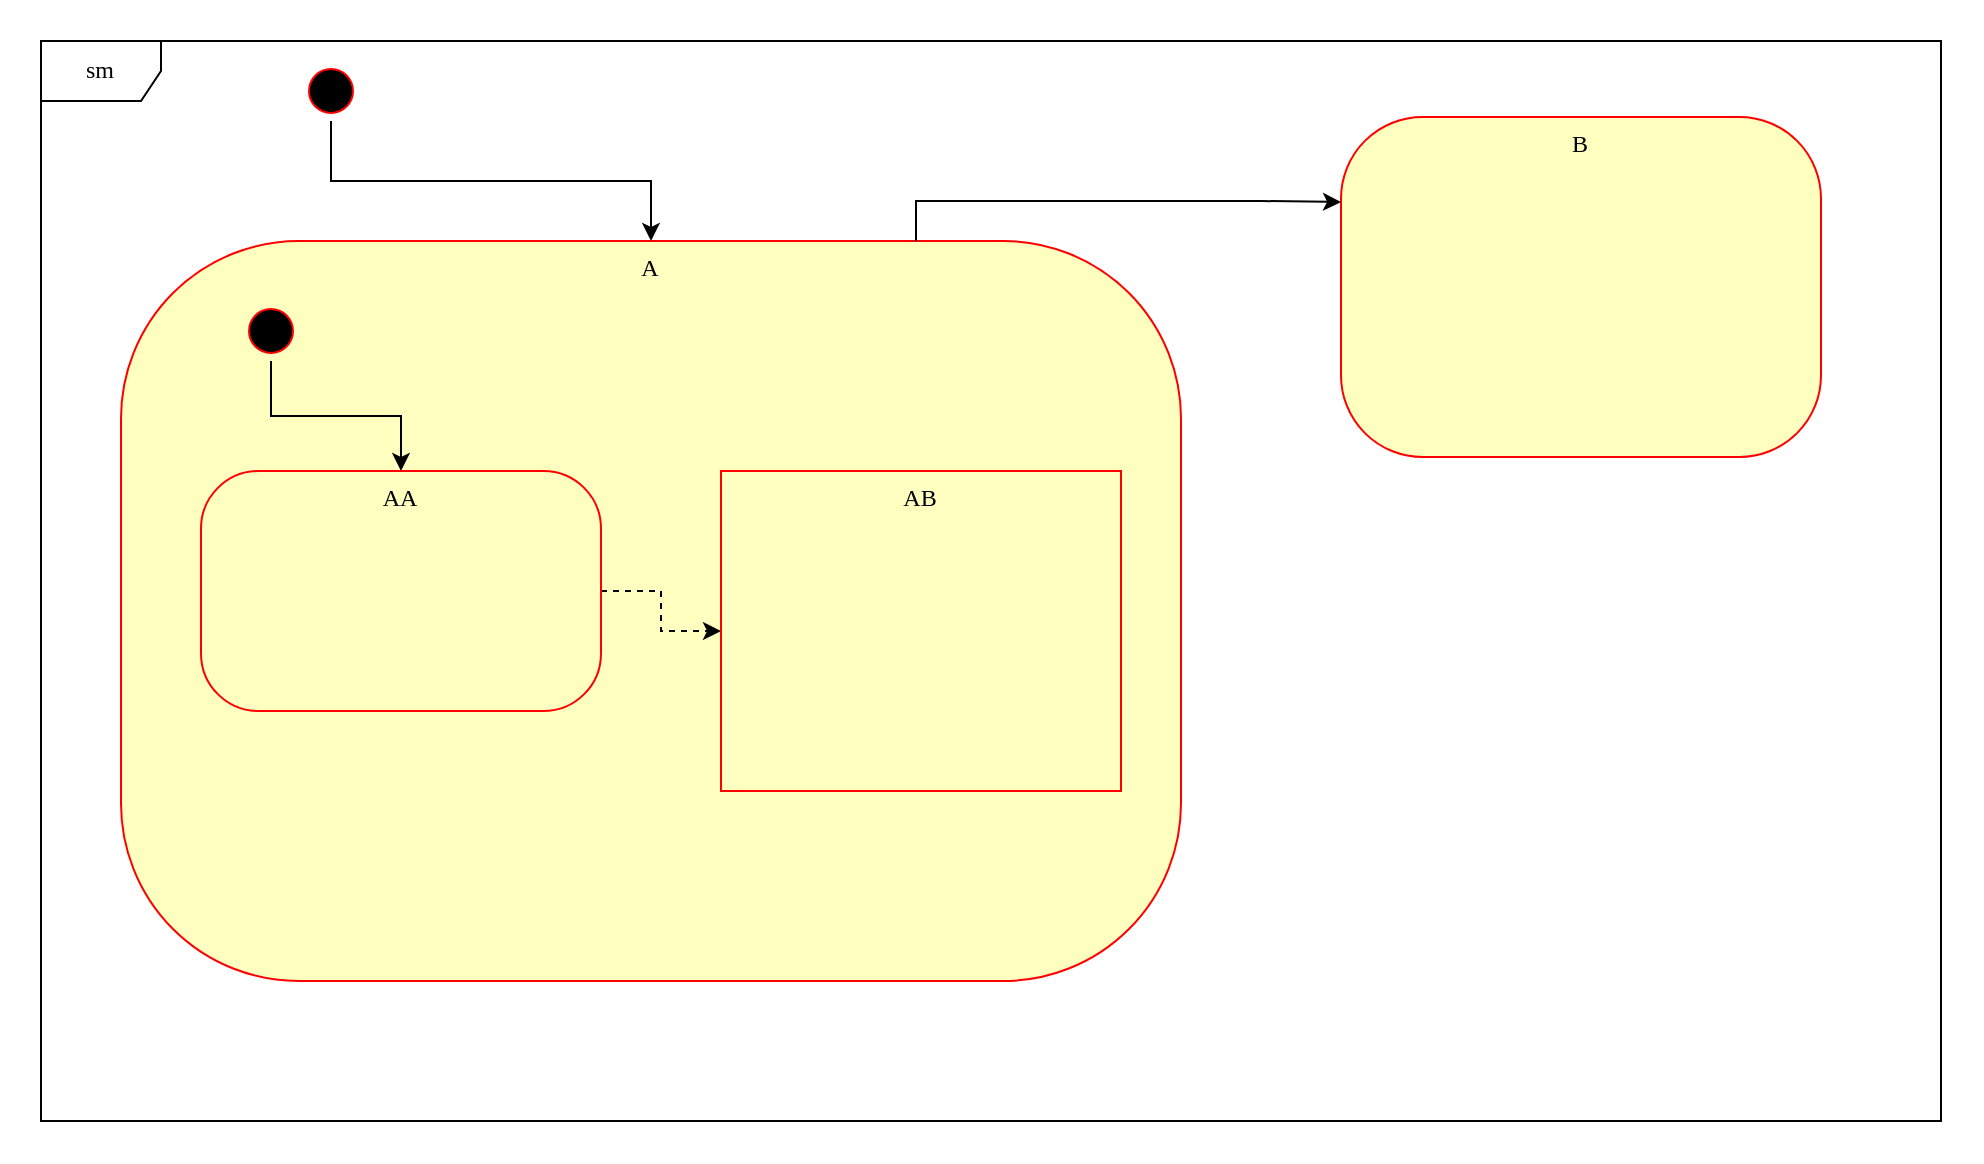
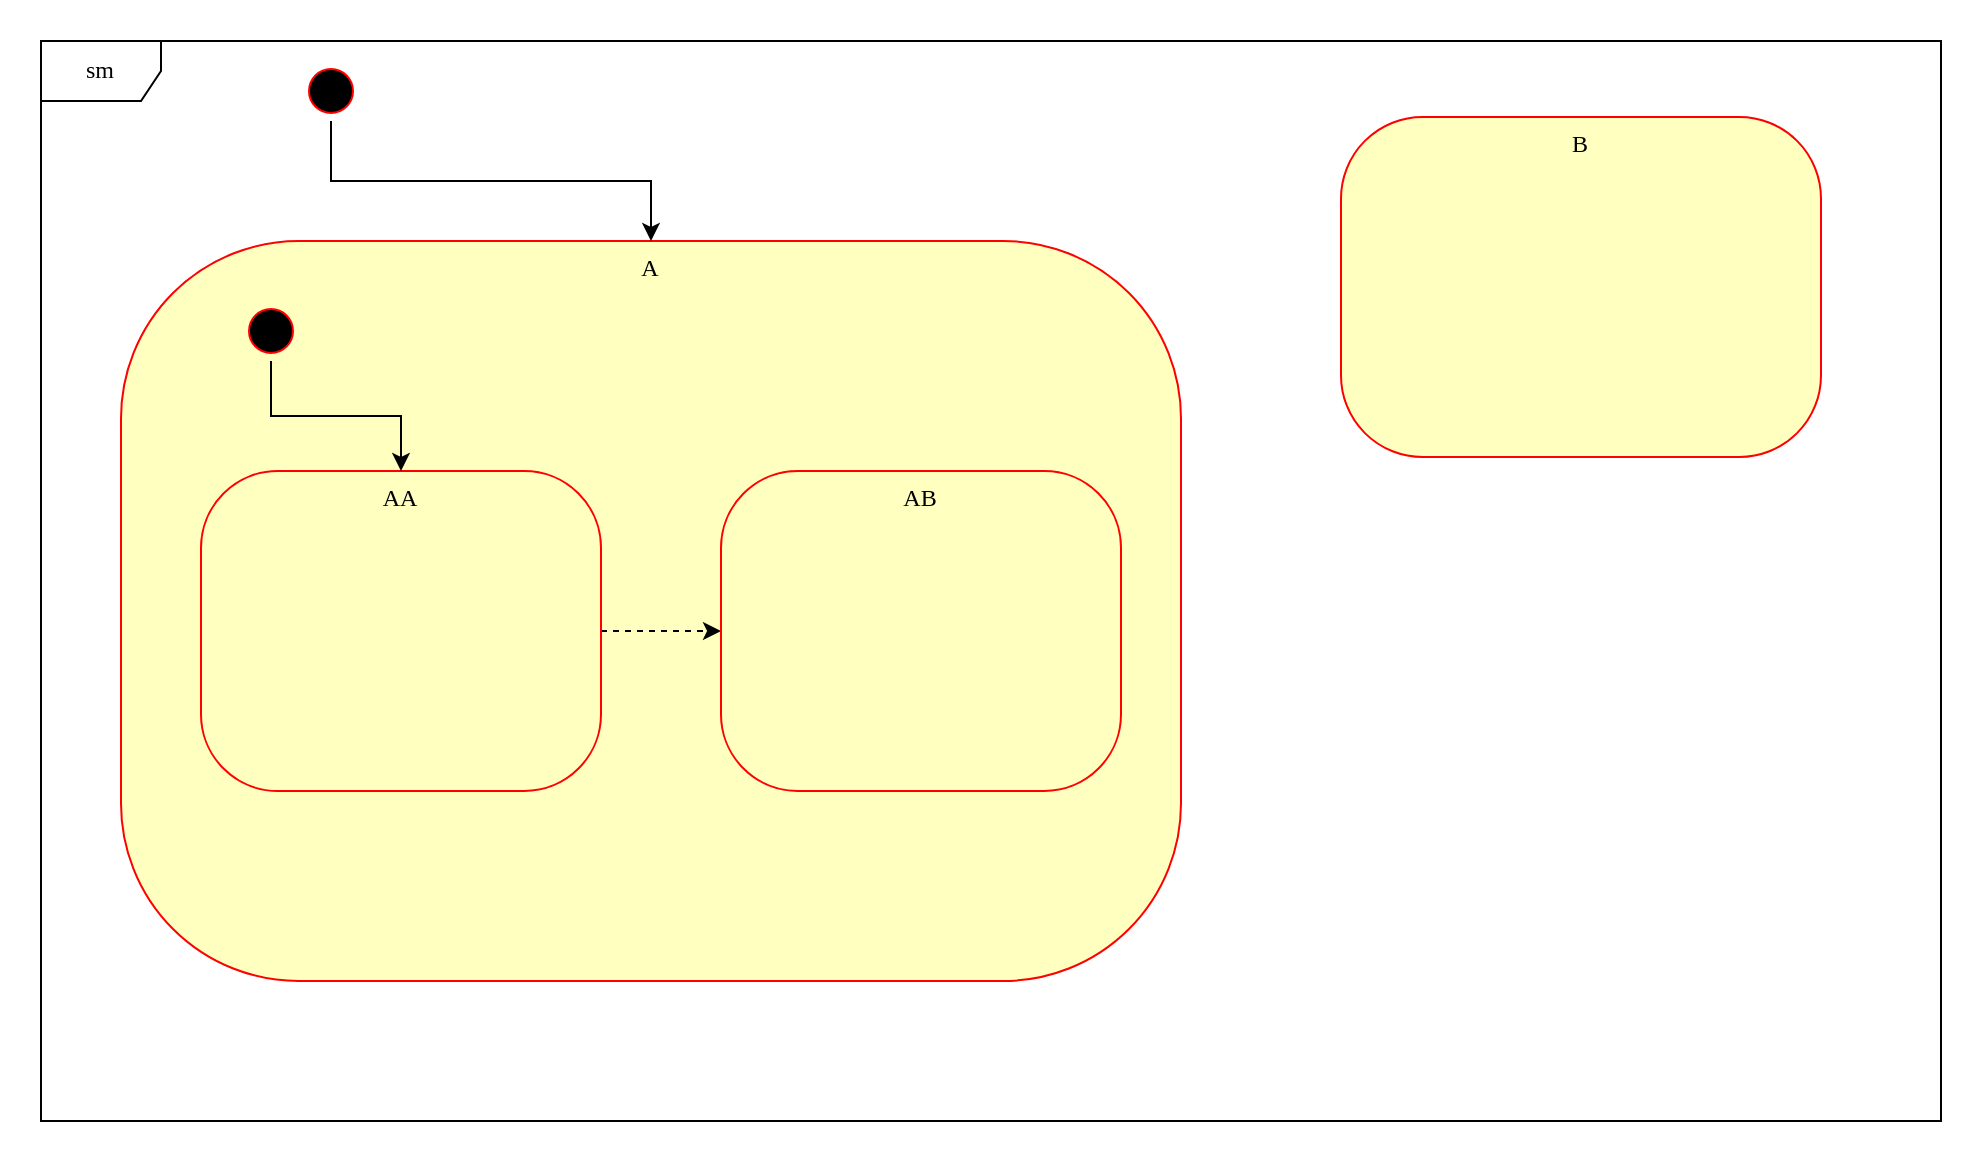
- <mxCell id="12" style="edgeStyle=orthogonalEdgeStyle;rounded=0;orthogonalLoop=1;jettySize=auto;html=1;exitX=0.75;exitY=0;exitDx=0;exitDy=0;entryX=0;entryY=0.25;entryDx=0;entryDy=0;" edge="1" parent="1" source="3" target="11"><mxGeometry relative="1" as="geometry"><mxPoint x="175" y="70" as="sourcePoint" /><mxPoint x="335" y="130" as="targetPoint" /></mxGeometry></mxCell>
- <mxCell id="5" value="AA" style="rounded=1;whiteSpace=wrap;html=1;arcSize=24;fillColor=#ffffc0;strokeColor=#ff0000;shadow=0;comic=0;labelBackgroundColor=none;fontFamily=Verdana;fontSize=12;fontColor=#000000;align=center;verticalAlign=top;" parent="1" vertex="1"><mxGeometry x="100" y="235" width="200" height="120" as="geometry" /></mxCell>
+ <mxCell id="5" value="AA" style="rounded=1;whiteSpace=wrap;html=1;arcSize=24;fillColor=#ffffc0;strokeColor=#ff0000;shadow=0;comic=0;labelBackgroundColor=none;fontFamily=Verdana;fontSize=12;fontColor=#000000;align=center;verticalAlign=top;" parent="1" vertex="1"><mxGeometry x="100" y="235" width="200" height="160" as="geometry" /></mxCell>
- <mxCell id="8" value="AB" style="whiteSpace=wrap;html=1;arcSize=24;fillColor=#ffffc0;strokeColor=#ff0000;shadow=0;comic=0;labelBackgroundColor=none;fontFamily=Verdana;fontSize=12;fontColor=#000000;align=center;verticalAlign=top;rounded=0;" parent="1" vertex="1"><mxGeometry x="360" y="235" width="200" height="160" as="geometry" /></mxCell>
+ <mxCell id="8" value="AB" style="rounded=1;whiteSpace=wrap;html=1;arcSize=24;fillColor=#ffffc0;strokeColor=#ff0000;shadow=0;comic=0;labelBackgroundColor=none;fontFamily=Verdana;fontSize=12;fontColor=#000000;align=center;verticalAlign=top;" parent="1" vertex="1"><mxGeometry x="360" y="235" width="200" height="160" as="geometry" /></mxCell>
